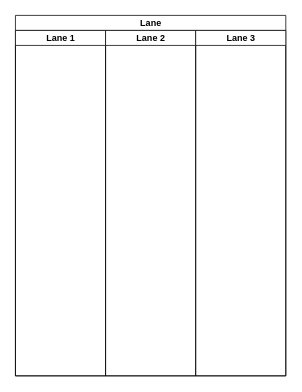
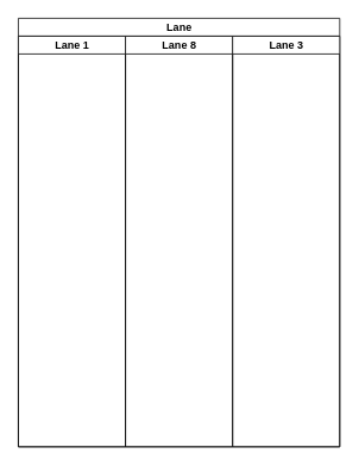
- <mxCell id="4" value="Lane 2" style="swimlane;startSize=20;html=1;" vertex="1" parent="2"><mxGeometry x="120" y="20" width="120" height="460" as="geometry" /></mxCell>
+ <mxCell id="4" value="Lane 8" style="swimlane;startSize=20;html=1;" vertex="1" parent="2"><mxGeometry x="120" y="20" width="120" height="460" as="geometry" /></mxCell>
